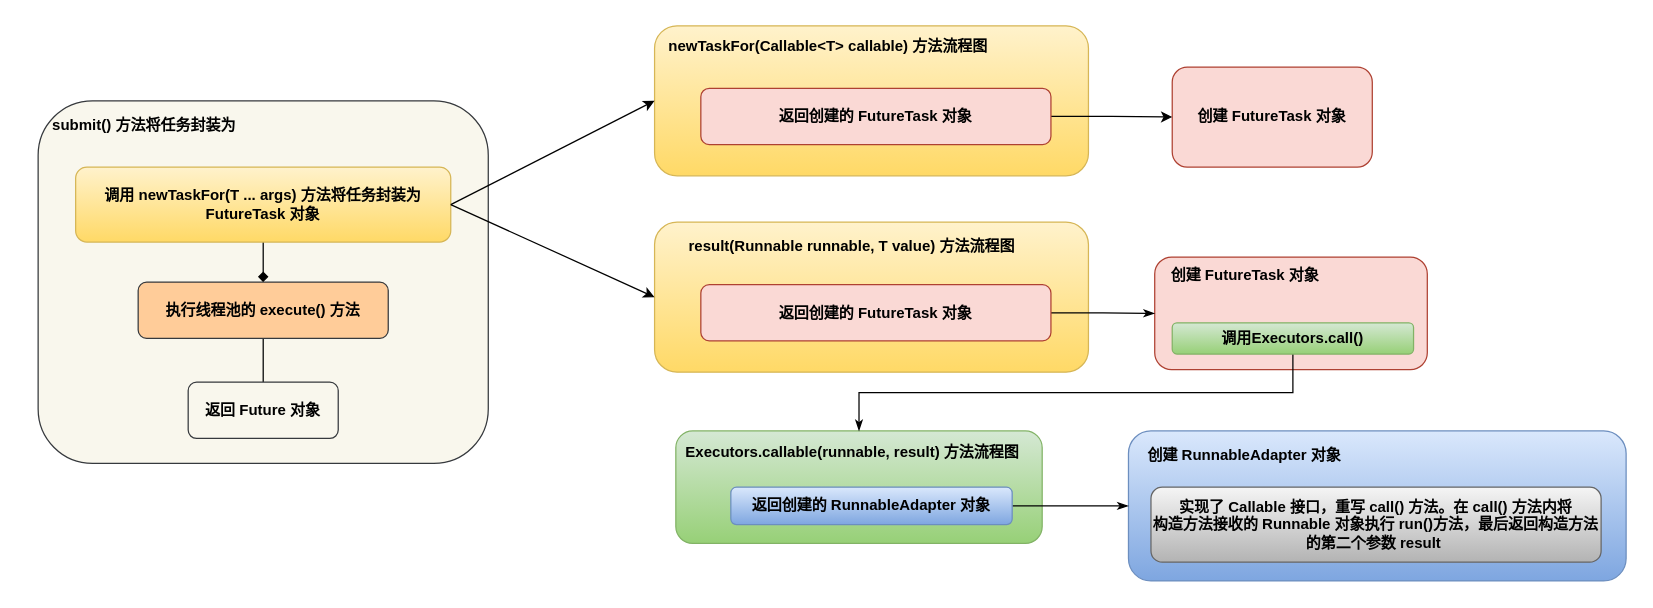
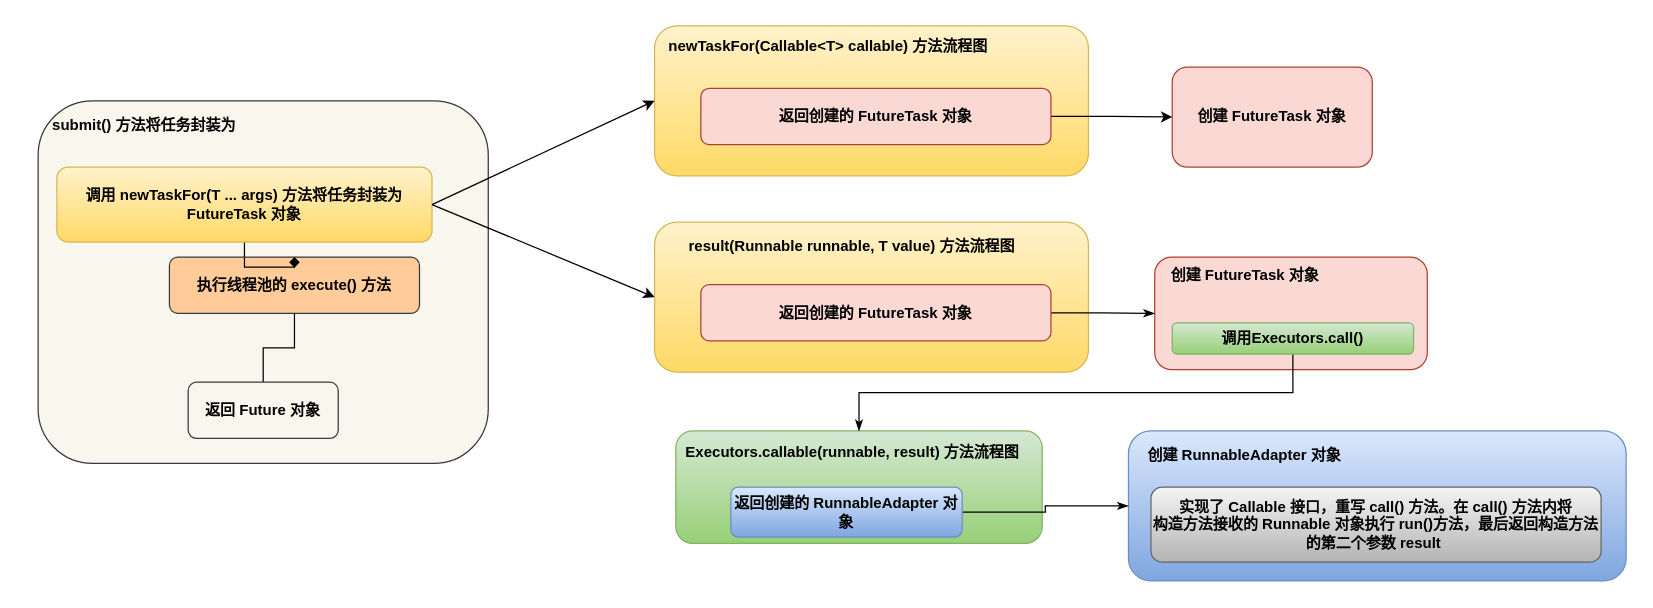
- <mxCell id="6" value="调用 newTaskFor(T ... args) 方法将任务封装为 FutureTask 对象" style="rounded=1;whiteSpace=wrap;html=1;fontStyle=1;gradientColor=#ffd966;fillColor=#fff2cc;strokeColor=#d6b656;" vertex="1" parent="1"><mxGeometry x="60" y="133" width="300" height="60" as="geometry" /></mxCell>
+ <mxCell id="6" value="调用 newTaskFor(T ... args) 方法将任务封装为 FutureTask 对象" style="rounded=1;whiteSpace=wrap;html=1;fontStyle=1;gradientColor=#ffd966;fillColor=#fff2cc;strokeColor=#d6b656;" vertex="1" parent="1"><mxGeometry x="45" y="133" width="300" height="60" as="geometry" /></mxCell>
- <mxCell id="4" value="执行线程池的 execute() 方法" style="rounded=1;whiteSpace=wrap;html=1;fontStyle=1;fillColor=#ffcc99;strokeColor=#36393d;" vertex="1" parent="1"><mxGeometry x="110" y="225" width="200" height="45" as="geometry" /></mxCell>
+ <mxCell id="4" value="执行线程池的 execute() 方法" style="rounded=1;whiteSpace=wrap;html=1;fontStyle=1;fillColor=#ffcc99;strokeColor=#36393d;" vertex="1" parent="1"><mxGeometry x="135" y="205" width="200" height="45" as="geometry" /></mxCell>
- <mxCell id="20" value="&lt;span style=&quot;white-space: normal&quot;&gt;返回创建的 RunnableAdapter 对象&lt;/span&gt;" style="rounded=1;whiteSpace=wrap;html=1;fontStyle=1;gradientColor=#7ea6e0;fillColor=#dae8fc;strokeColor=#6c8ebf;" vertex="1" parent="1"><mxGeometry x="584" y="389" width="225" height="30" as="geometry" /></mxCell>
+ <mxCell id="20" value="&lt;span style=&quot;white-space: normal&quot;&gt;返回创建的 RunnableAdapter 对象&lt;/span&gt;" style="rounded=1;whiteSpace=wrap;html=1;fontStyle=1;gradientColor=#7ea6e0;fillColor=#dae8fc;strokeColor=#6c8ebf;" vertex="1" parent="1"><mxGeometry x="584" y="389" width="185" height="40" as="geometry" /></mxCell>
